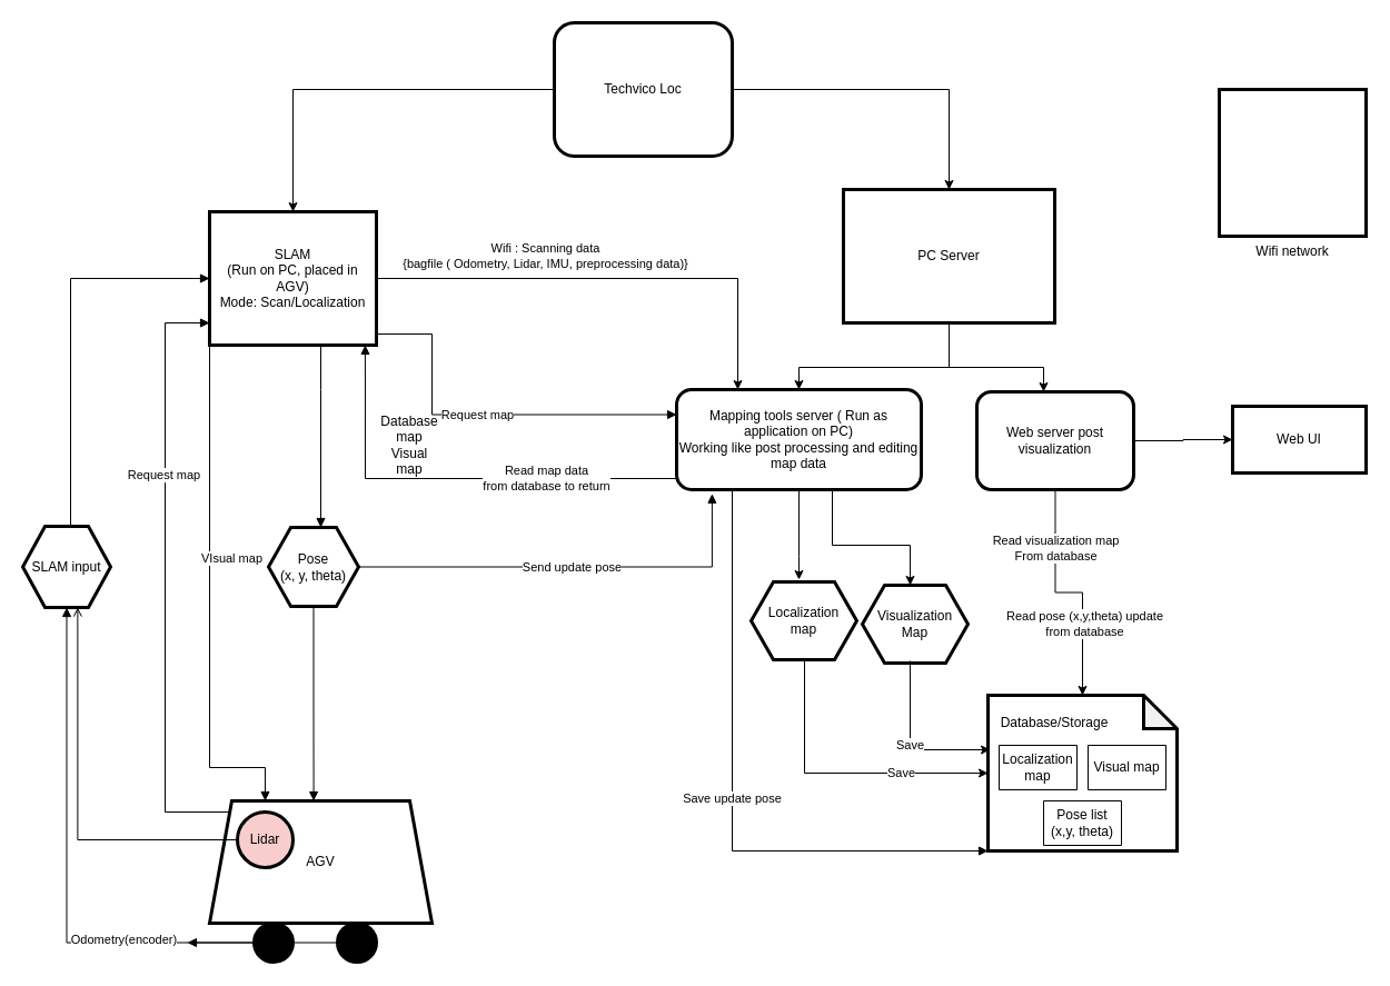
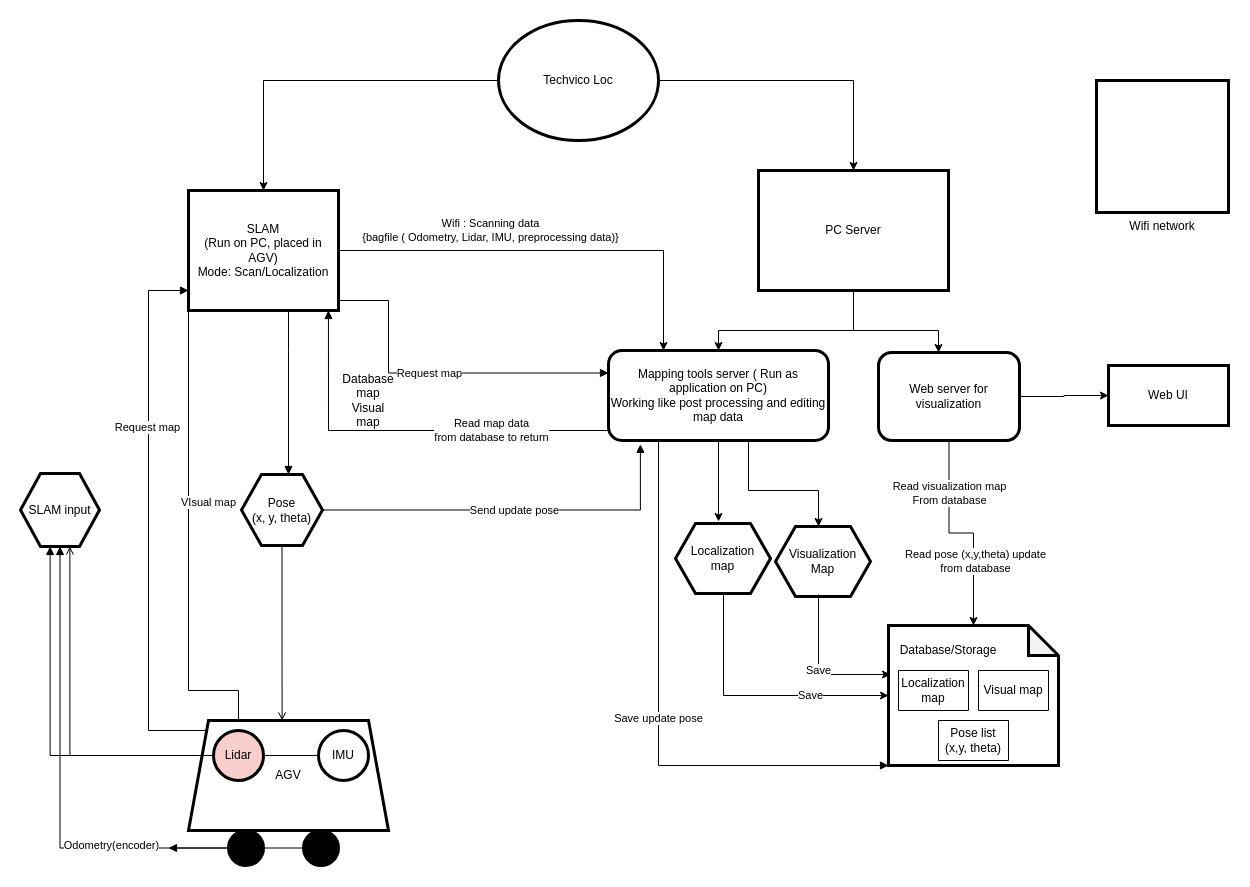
- <mxCell id="4" value="Techvico Loc" style="rounded=1;whiteSpace=wrap;html=1;strokeWidth=3;" vertex="1" parent="1"><mxGeometry x="498" y="20" width="160" height="120" as="geometry" /></mxCell>
+ <mxCell id="4" value="Techvico Loc" style="ellipse;whiteSpace=wrap;html=1;strokeWidth=3;" vertex="1" parent="1"><mxGeometry x="498" y="20" width="160" height="120" as="geometry" /></mxCell>
- <mxCell id="45" style="edgeStyle=orthogonalEdgeStyle;rounded=0;orthogonalLoop=1;jettySize=auto;html=1;entryX=0;entryY=0.5;entryDx=0;entryDy=0;startArrow=none;startFill=0;endArrow=block;endFill=1;" edge="1" parent="1" source="46" target="10"><mxGeometry relative="1" as="geometry"><Array as="points"><mxPoint x="63" y="250" /></Array></mxGeometry></mxCell>
- <mxCell id="17" value="Web server post visualization" style="rounded=1;whiteSpace=wrap;html=1;strokeWidth=3;" vertex="1" parent="1"><mxGeometry x="878" y="352" width="141" height="88" as="geometry" /></mxCell>
+ <mxCell id="17" value="Web server for visualization" style="rounded=1;whiteSpace=wrap;html=1;strokeWidth=3;" vertex="1" parent="1"><mxGeometry x="878" y="352" width="141" height="88" as="geometry" /></mxCell>
+ <mxCell id="27" style="edgeStyle=orthogonalEdgeStyle;rounded=0;orthogonalLoop=1;jettySize=auto;html=1;entryX=0.375;entryY=1;entryDx=0;entryDy=0;startArrow=none;startFill=0;endArrow=block;endFill=1;" edge="1" parent="1" source="28" target="46"><mxGeometry relative="1" as="geometry" /></mxCell>
- <mxCell id="8" value="VIsual map" style="edgeStyle=orthogonalEdgeStyle;rounded=0;orthogonalLoop=1;jettySize=auto;html=1;startArrow=none;startFill=0;endArrow=block;endFill=1;exitX=0;exitY=1;exitDx=0;exitDy=0;entryX=0.25;entryY=0;entryDx=0;entryDy=0;" edge="1" parent="1" source="10" target="26"><mxGeometry x="-0.167" y="20" relative="1" as="geometry"><mxPoint x="188" y="640" as="targetPoint" /><Array as="points"><mxPoint x="188" y="690" /><mxPoint x="238" y="690" /></Array><mxPoint as="offset" /></mxGeometry></mxCell>
+ <mxCell id="8" value="VIsual map" style="edgeStyle=orthogonalEdgeStyle;rounded=0;orthogonalLoop=1;jettySize=auto;html=1;startArrow=none;startFill=0;endArrow=none;endFill=1;exitX=0;exitY=1;exitDx=0;exitDy=0;entryX=0.25;entryY=0;entryDx=0;entryDy=0;" edge="1" parent="1" source="10" target="26"><mxGeometry x="-0.167" y="20" relative="1" as="geometry"><mxPoint x="188" y="640" as="targetPoint" /><Array as="points"><mxPoint x="188" y="690" /><mxPoint x="238" y="690" /></Array><mxPoint as="offset" /></mxGeometry></mxCell>
- <mxCell id="49" style="edgeStyle=orthogonalEdgeStyle;rounded=0;orthogonalLoop=1;jettySize=auto;html=1;entryX=0.468;entryY=0;entryDx=0;entryDy=0;startArrow=none;startFill=0;endArrow=block;endFill=1;entryPerimeter=0;" edge="1" parent="1" source="51" target="26"><mxGeometry relative="1" as="geometry" /></mxCell>
+ <mxCell id="49" style="edgeStyle=orthogonalEdgeStyle;rounded=0;orthogonalLoop=1;jettySize=auto;html=1;entryX=0.468;entryY=0;entryDx=0;entryDy=0;startArrow=none;startFill=0;endArrow=open;endFill=1;entryPerimeter=0;" edge="1" parent="1" source="51" target="26"><mxGeometry relative="1" as="geometry" /></mxCell>
+ <mxCell id="28" value="IMU" style="ellipse;whiteSpace=wrap;html=1;aspect=fixed;strokeWidth=3;" vertex="1" parent="1"><mxGeometry x="318" y="730" width="50" height="50" as="geometry" /></mxCell>
